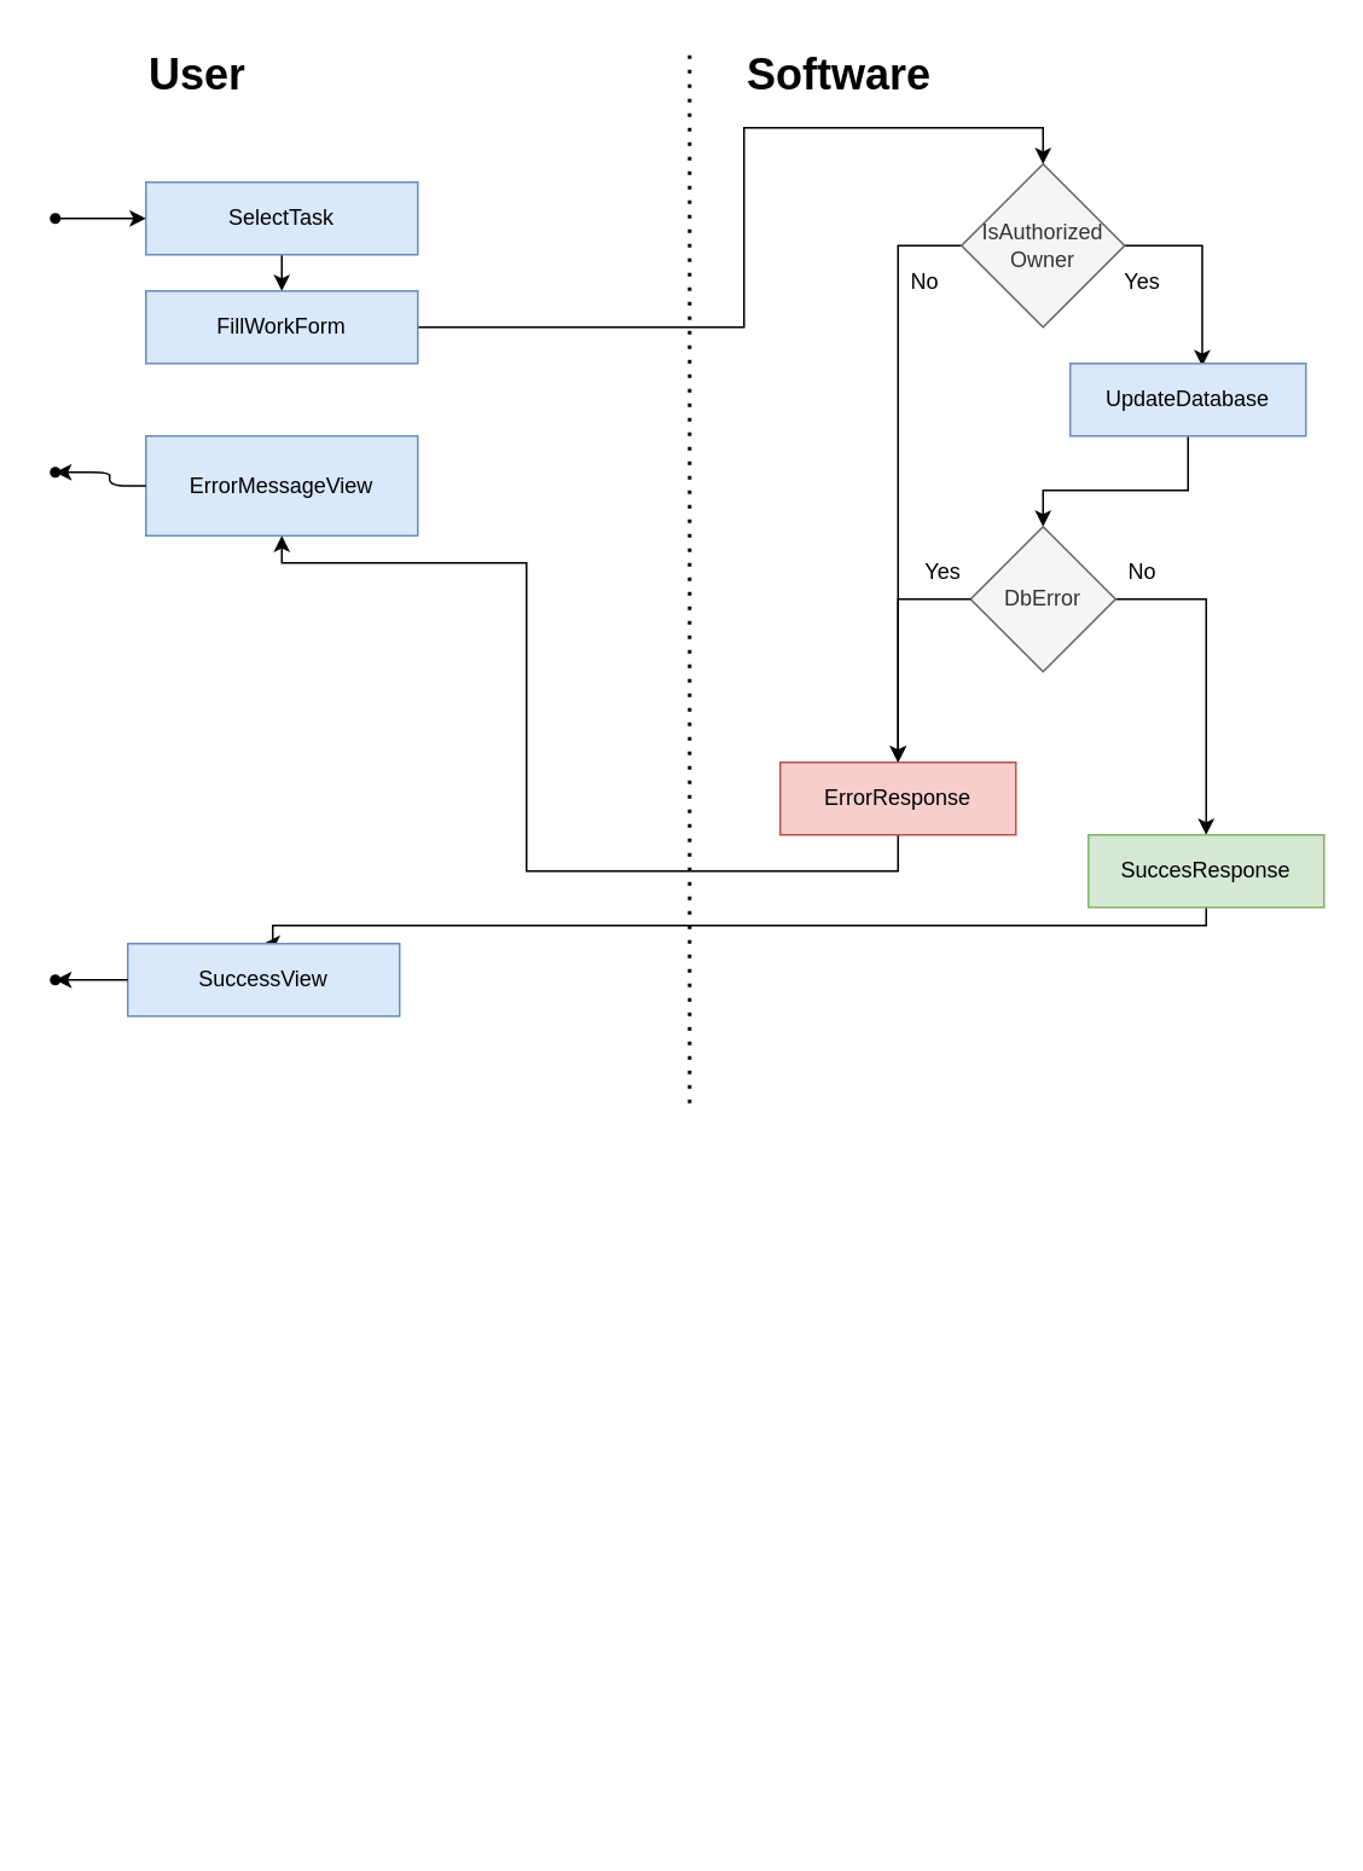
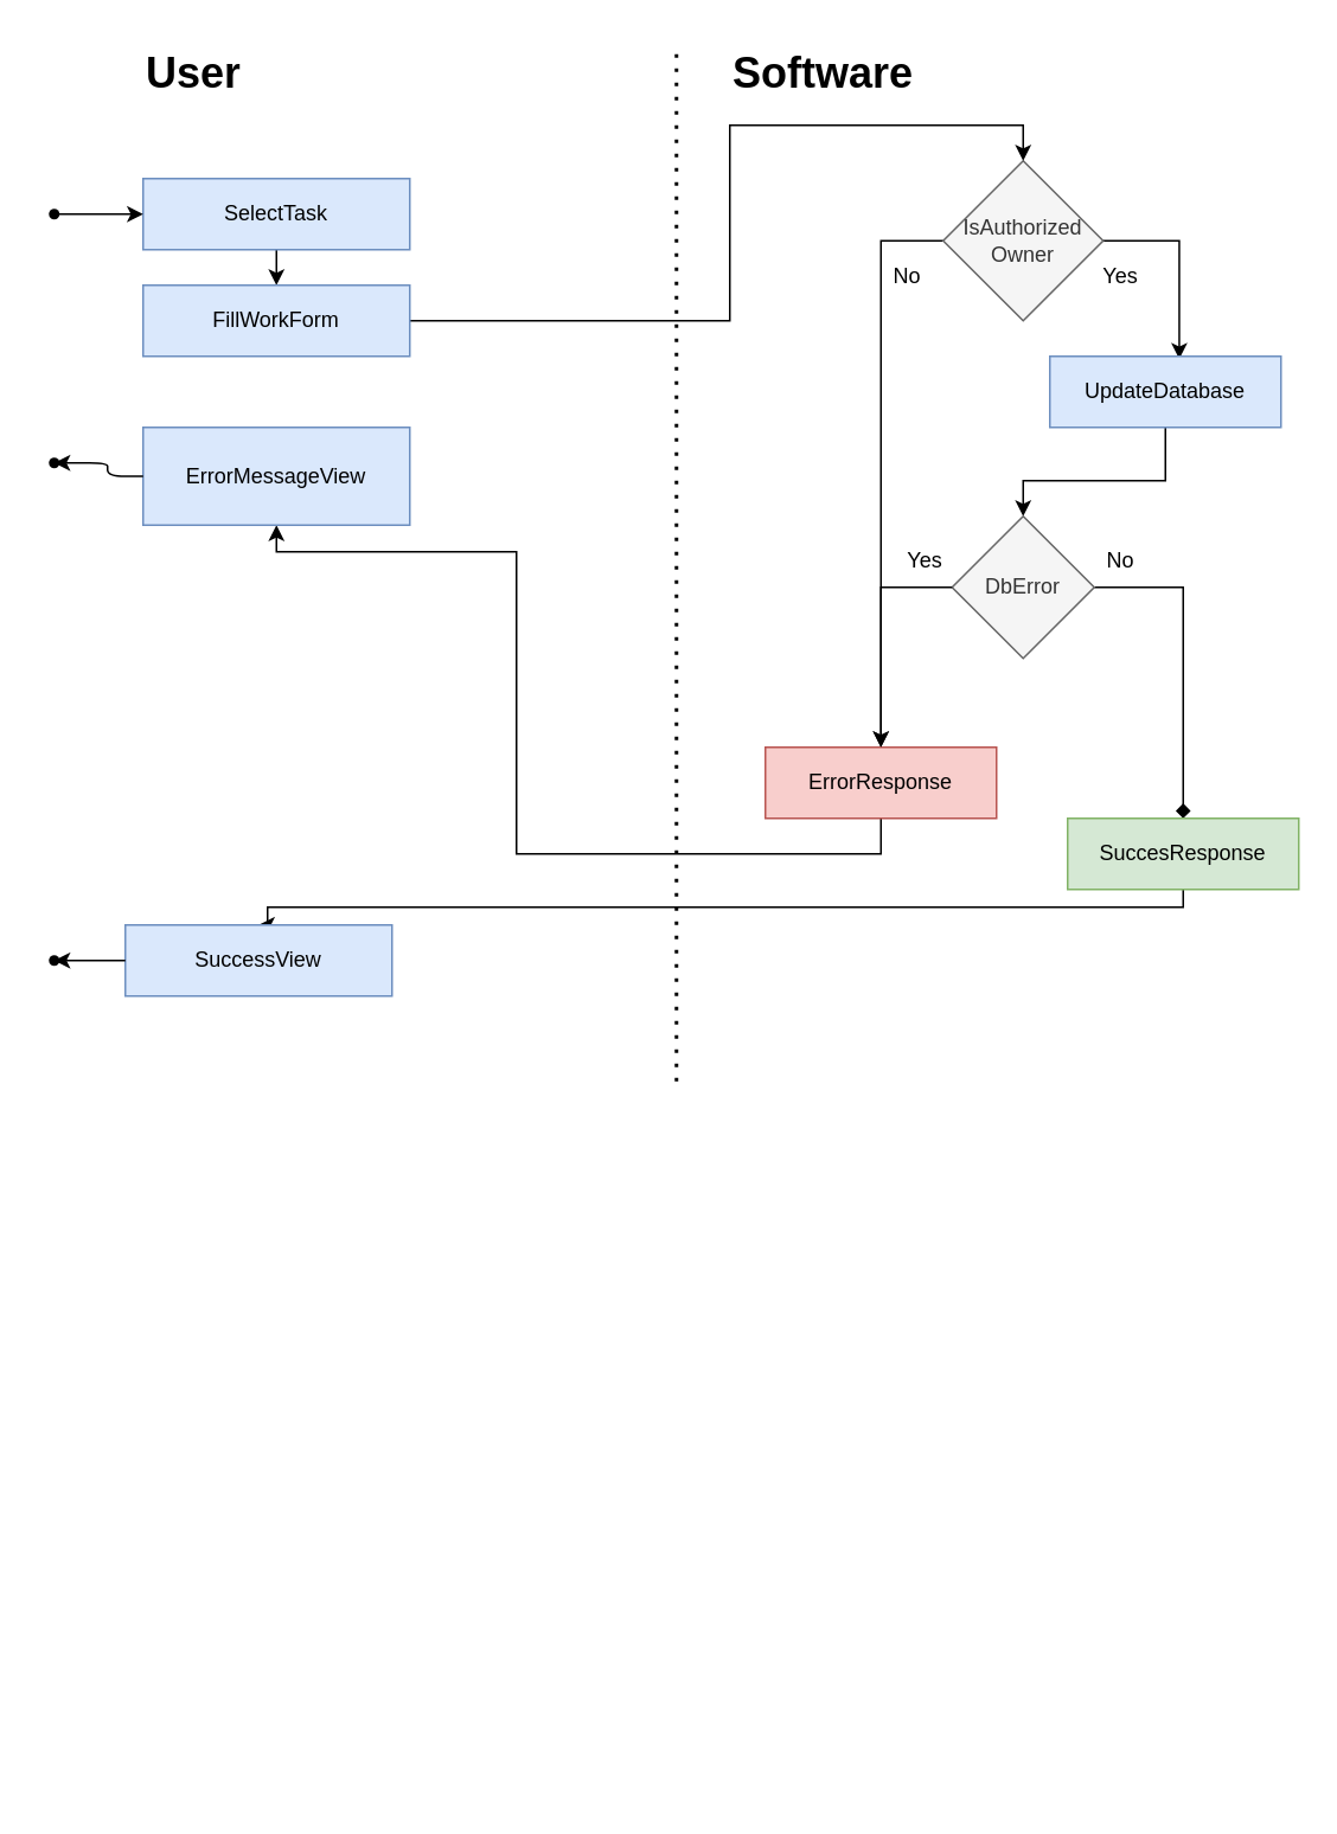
- <mxCell id="12" style="edgeStyle=orthogonalEdgeStyle;rounded=0;orthogonalLoop=1;jettySize=auto;html=1;entryX=0.5;entryY=0;entryDx=0;entryDy=0;" parent="1" source="13" target="18" edge="1"><mxGeometry relative="1" as="geometry"><Array as="points"><mxPoint x="665" y="330" /></Array></mxGeometry></mxCell>
+ <mxCell id="12" style="edgeStyle=orthogonalEdgeStyle;rounded=0;orthogonalLoop=1;jettySize=auto;html=1;entryX=0.5;entryY=0;entryDx=0;entryDy=0;endArrow=diamond;" parent="1" source="13" target="18" edge="1"><mxGeometry relative="1" as="geometry"><Array as="points"><mxPoint x="665" y="330" /></Array></mxGeometry></mxCell>
